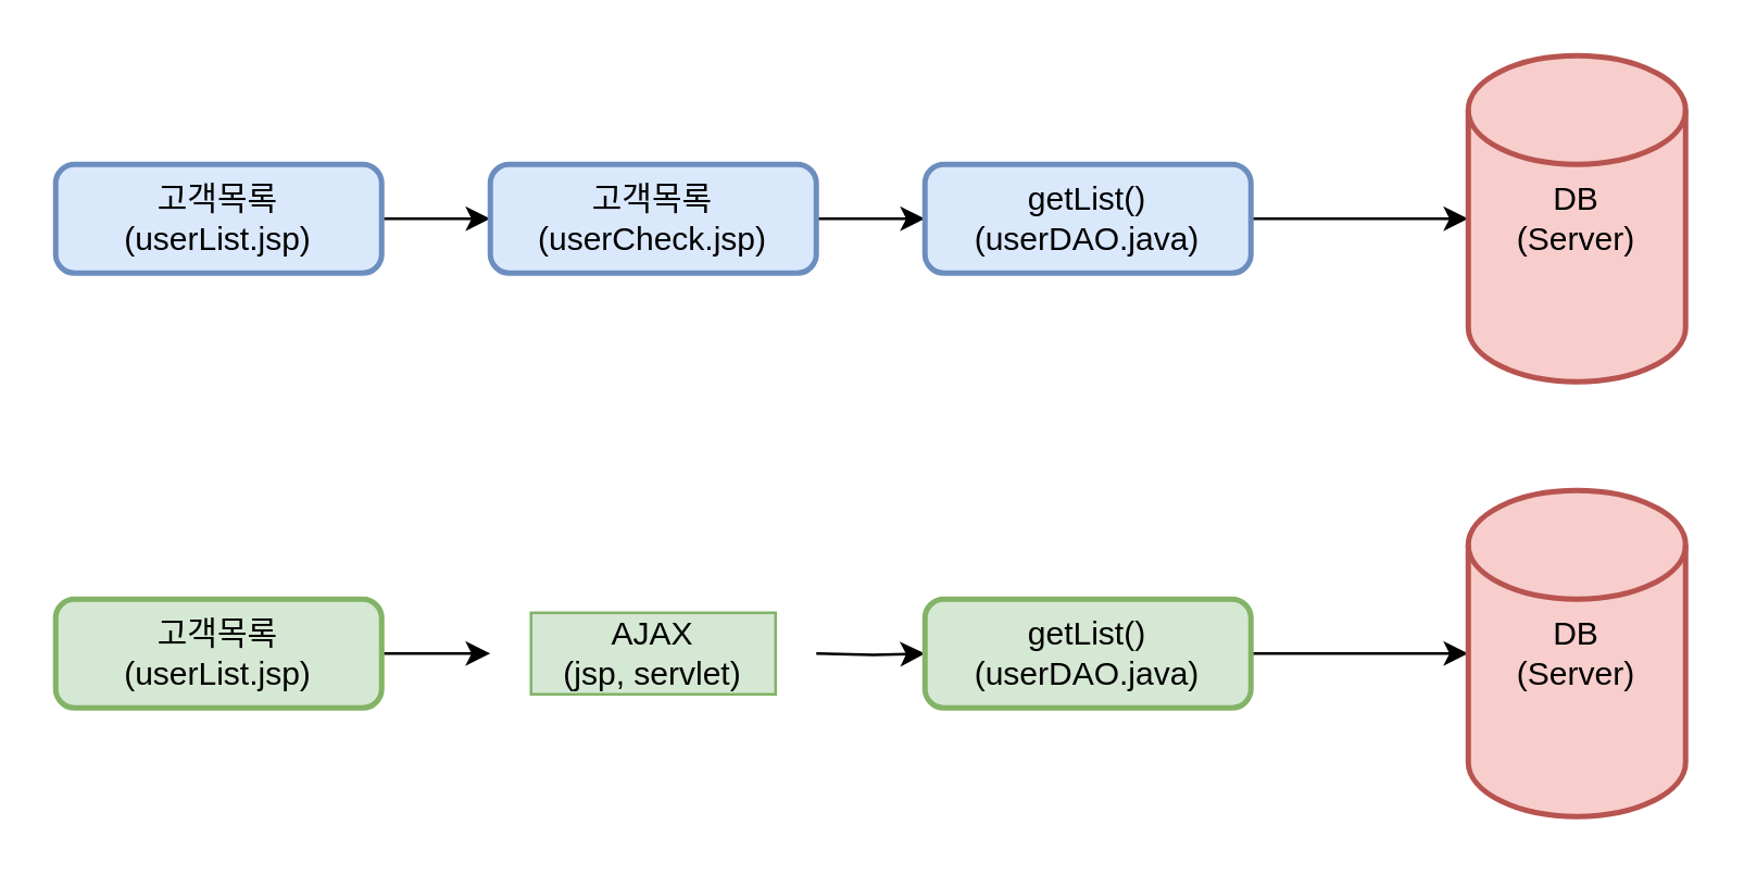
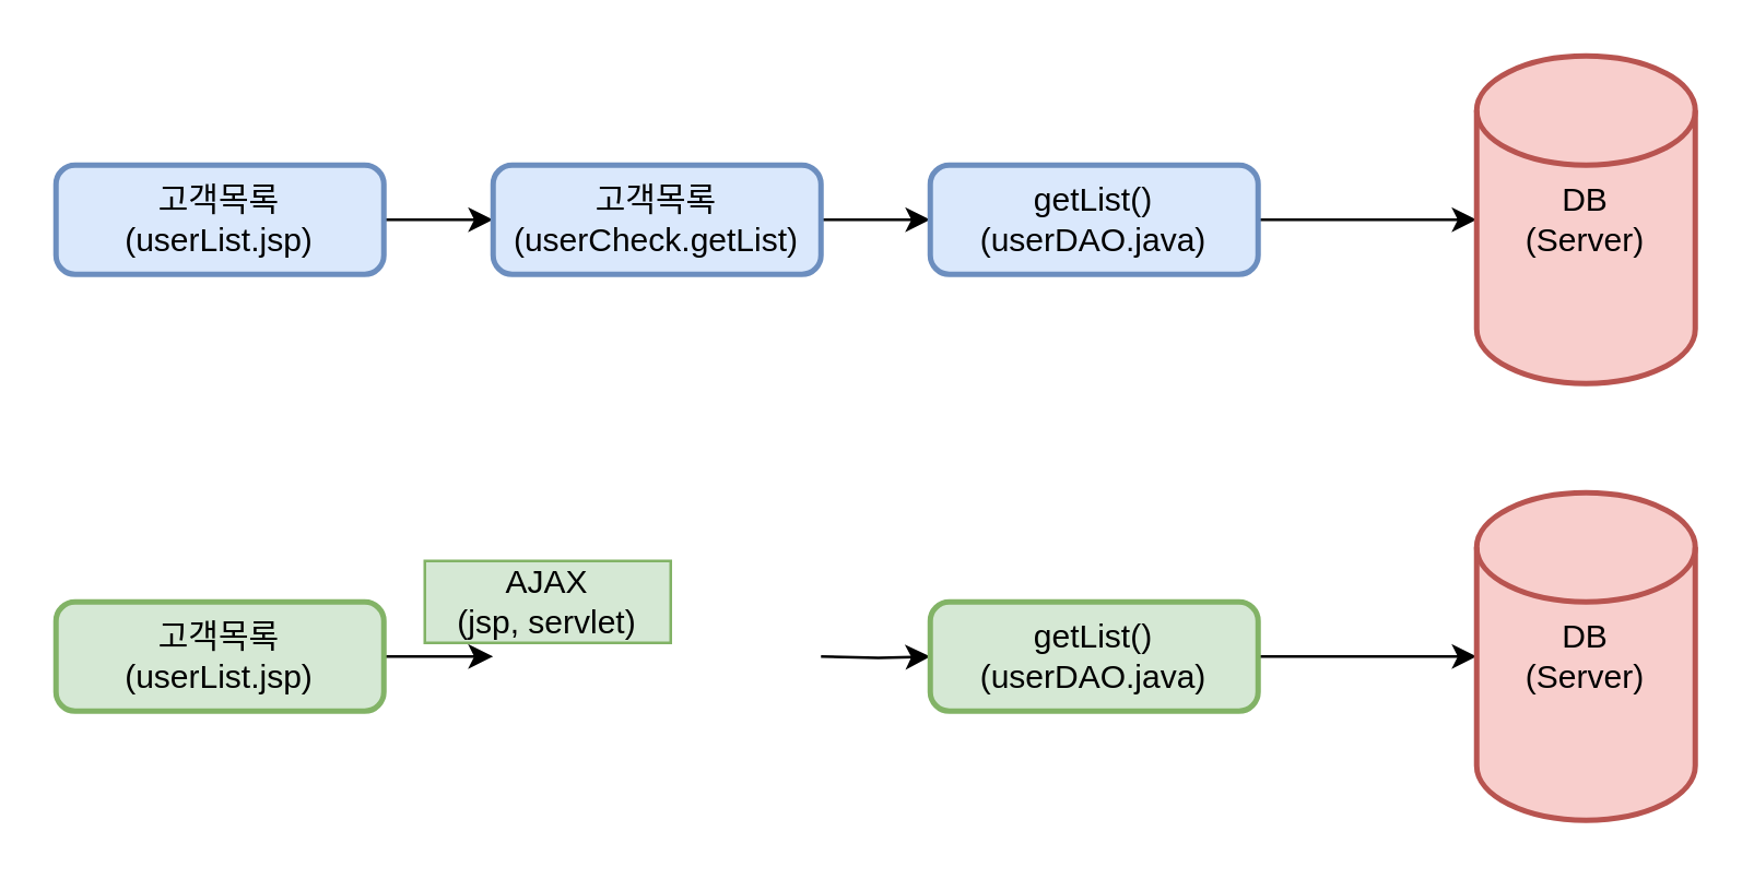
- <mxCell id="5" value="고객목록&lt;br&gt;(userCheck.jsp)" style="rounded=1;whiteSpace=wrap;html=1;absoluteArcSize=1;arcSize=14;strokeWidth=2;fillColor=#dae8fc;strokeColor=#6c8ebf;" vertex="1" parent="1"><mxGeometry x="180" y="60" width="120" height="40" as="geometry" /></mxCell>
+ <mxCell id="5" value="고객목록&lt;br&gt;(userCheck.getList)" style="rounded=1;whiteSpace=wrap;html=1;absoluteArcSize=1;arcSize=14;strokeWidth=2;fillColor=#dae8fc;strokeColor=#6c8ebf;" vertex="1" parent="1"><mxGeometry x="180" y="60" width="120" height="40" as="geometry" /></mxCell>
- <mxCell id="15" value="AJAX&lt;br&gt;(jsp, servlet)" style="text;html=1;strokeColor=#82b366;fillColor=#d5e8d4;align=center;verticalAlign=middle;whiteSpace=wrap;rounded=0;" vertex="1" parent="1"><mxGeometry x="195" y="225" width="90" height="30" as="geometry" /></mxCell>
+ <mxCell id="15" value="AJAX&lt;br&gt;(jsp, servlet)" style="text;html=1;strokeColor=#82b366;fillColor=#d5e8d4;align=center;verticalAlign=middle;whiteSpace=wrap;rounded=0;" vertex="1" parent="1"><mxGeometry x="155" y="205" width="90" height="30" as="geometry" /></mxCell>
